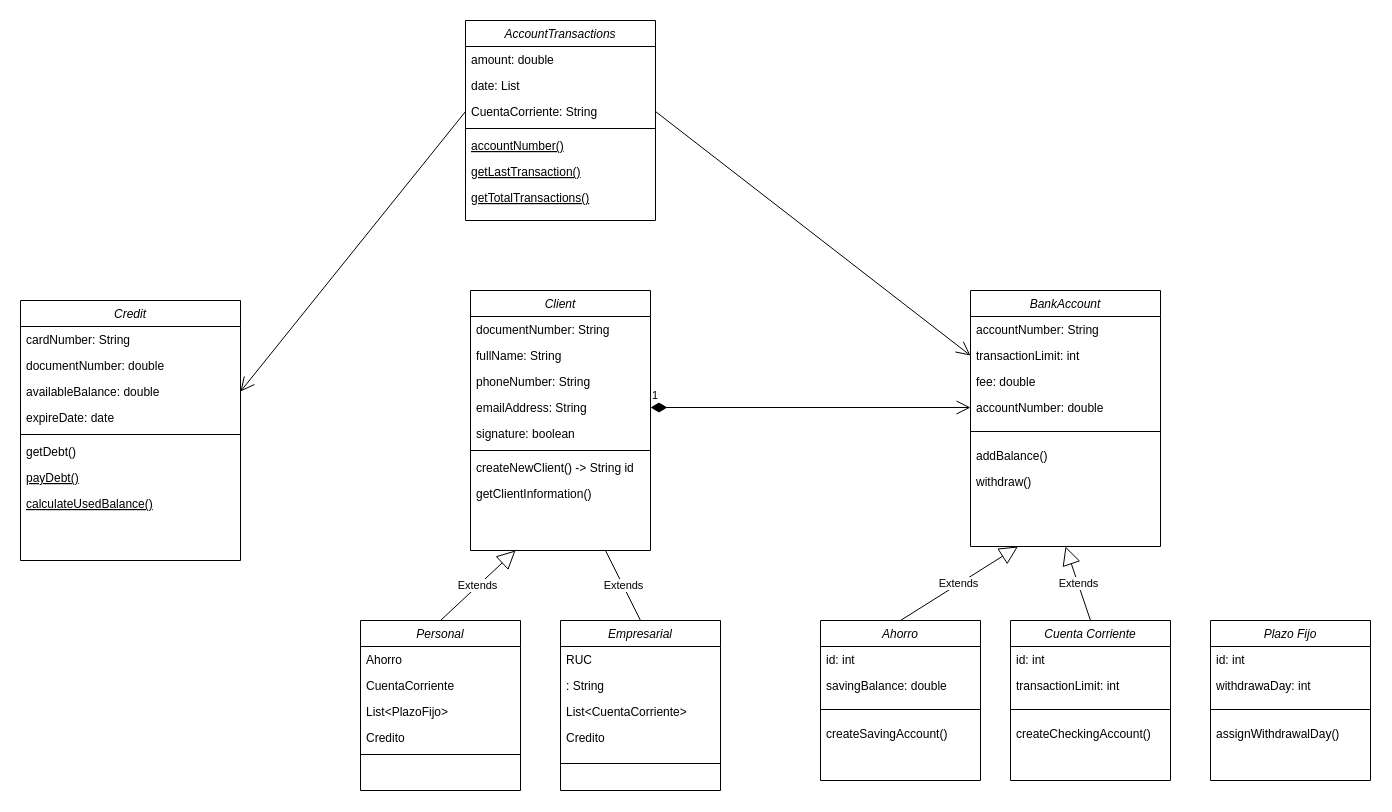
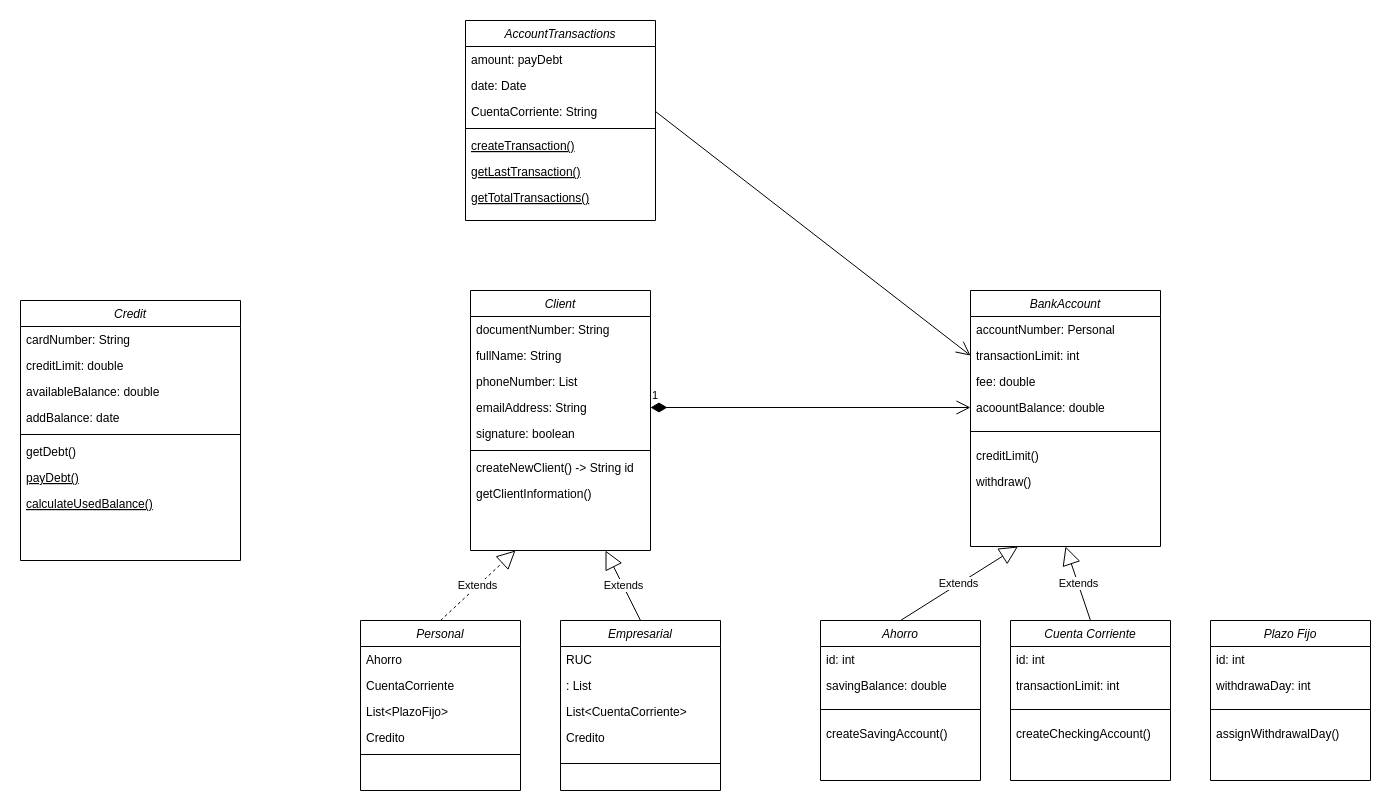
- <mxCell id="29" value="amount: double" style="text;align=left;verticalAlign=top;spacingLeft=4;spacingRight=4;overflow=hidden;rotatable=0;points=[[0,0.5],[1,0.5]];portConstraint=eastwest;" vertex="1" parent="28"><mxGeometry y="26" width="190" height="26" as="geometry" /></mxCell>
+ <mxCell id="29" value="amount: payDebt" style="text;align=left;verticalAlign=top;spacingLeft=4;spacingRight=4;overflow=hidden;rotatable=0;points=[[0,0.5],[1,0.5]];portConstraint=eastwest;" vertex="1" parent="28"><mxGeometry y="26" width="190" height="26" as="geometry" /></mxCell>
- <mxCell id="30" value="date: List" style="text;align=left;verticalAlign=top;spacingLeft=4;spacingRight=4;overflow=hidden;rotatable=0;points=[[0,0.5],[1,0.5]];portConstraint=eastwest;rounded=0;shadow=0;html=0;" vertex="1" parent="28"><mxGeometry y="52" width="190" height="26" as="geometry" /></mxCell>
+ <mxCell id="30" value="date: Date" style="text;align=left;verticalAlign=top;spacingLeft=4;spacingRight=4;overflow=hidden;rotatable=0;points=[[0,0.5],[1,0.5]];portConstraint=eastwest;rounded=0;shadow=0;html=0;" vertex="1" parent="28"><mxGeometry y="52" width="190" height="26" as="geometry" /></mxCell>
- <mxCell id="33" value="accountNumber()" style="text;align=left;verticalAlign=top;spacingLeft=4;spacingRight=4;overflow=hidden;rotatable=0;points=[[0,0.5],[1,0.5]];portConstraint=eastwest;fontStyle=4" vertex="1" parent="28"><mxGeometry y="112" width="190" height="26" as="geometry" /></mxCell>
+ <mxCell id="33" value="createTransaction()" style="text;align=left;verticalAlign=top;spacingLeft=4;spacingRight=4;overflow=hidden;rotatable=0;points=[[0,0.5],[1,0.5]];portConstraint=eastwest;fontStyle=4" vertex="1" parent="28"><mxGeometry y="112" width="190" height="26" as="geometry" /></mxCell>
- <mxCell id="68" value="" style="endArrow=open;endFill=1;endSize=12;html=1;rounded=0;entryX=1;entryY=0.5;entryDx=0;entryDy=0;exitX=0;exitY=0.5;exitDx=0;exitDy=0;" edge="1" parent="1" source="31" target="22"><mxGeometry width="160" relative="1" as="geometry"><mxPoint x="410" y="140" as="sourcePoint" /><mxPoint x="280" y="350" as="targetPoint" /></mxGeometry></mxCell>
- <mxCell id="12" value="accountNumber: String" style="text;align=left;verticalAlign=top;spacingLeft=4;spacingRight=4;overflow=hidden;rotatable=0;points=[[0,0.5],[1,0.5]];portConstraint=eastwest;" parent="11" vertex="1"><mxGeometry y="26" width="190" height="26" as="geometry" /></mxCell>
+ <mxCell id="12" value="accountNumber: Personal" style="text;align=left;verticalAlign=top;spacingLeft=4;spacingRight=4;overflow=hidden;rotatable=0;points=[[0,0.5],[1,0.5]];portConstraint=eastwest;" parent="11" vertex="1"><mxGeometry y="26" width="190" height="26" as="geometry" /></mxCell>
- <mxCell id="21" value="documentNumber: double" style="text;align=left;verticalAlign=top;spacingLeft=4;spacingRight=4;overflow=hidden;rotatable=0;points=[[0,0.5],[1,0.5]];portConstraint=eastwest;rounded=0;shadow=0;html=0;" vertex="1" parent="19"><mxGeometry y="52" width="220" height="26" as="geometry" /></mxCell>
+ <mxCell id="21" value="creditLimit: double" style="text;align=left;verticalAlign=top;spacingLeft=4;spacingRight=4;overflow=hidden;rotatable=0;points=[[0,0.5],[1,0.5]];portConstraint=eastwest;rounded=0;shadow=0;html=0;" vertex="1" parent="19"><mxGeometry y="52" width="220" height="26" as="geometry" /></mxCell>
- <mxCell id="5" value="phoneNumber: String" style="text;align=left;verticalAlign=top;spacingLeft=4;spacingRight=4;overflow=hidden;rotatable=0;points=[[0,0.5],[1,0.5]];portConstraint=eastwest;rounded=0;shadow=0;html=0;" vertex="1" parent="2"><mxGeometry y="78" width="180" height="26" as="geometry" /></mxCell>
+ <mxCell id="5" value="phoneNumber: List" style="text;align=left;verticalAlign=top;spacingLeft=4;spacingRight=4;overflow=hidden;rotatable=0;points=[[0,0.5],[1,0.5]];portConstraint=eastwest;rounded=0;shadow=0;html=0;" vertex="1" parent="2"><mxGeometry y="78" width="180" height="26" as="geometry" /></mxCell>
- <mxCell id="15" value="accountNumber: double" style="text;align=left;verticalAlign=top;spacingLeft=4;spacingRight=4;overflow=hidden;rotatable=0;points=[[0,0.5],[1,0.5]];portConstraint=eastwest;" parent="11" vertex="1"><mxGeometry y="104" width="190" height="26" as="geometry" /></mxCell>
+ <mxCell id="15" value="acoountBalance: double" style="text;align=left;verticalAlign=top;spacingLeft=4;spacingRight=4;overflow=hidden;rotatable=0;points=[[0,0.5],[1,0.5]];portConstraint=eastwest;" parent="11" vertex="1"><mxGeometry y="104" width="190" height="26" as="geometry" /></mxCell>
- <mxCell id="23" value="expireDate: date" style="text;align=left;verticalAlign=top;spacingLeft=4;spacingRight=4;overflow=hidden;rotatable=0;points=[[0,0.5],[1,0.5]];portConstraint=eastwest;fontStyle=0" vertex="1" parent="19"><mxGeometry y="104" width="220" height="26" as="geometry" /></mxCell>
+ <mxCell id="23" value="addBalance: date" style="text;align=left;verticalAlign=top;spacingLeft=4;spacingRight=4;overflow=hidden;rotatable=0;points=[[0,0.5],[1,0.5]];portConstraint=eastwest;fontStyle=0" vertex="1" parent="19"><mxGeometry y="104" width="220" height="26" as="geometry" /></mxCell>
- <mxCell id="17" value="addBalance()" style="text;align=left;verticalAlign=top;spacingLeft=4;spacingRight=4;overflow=hidden;rotatable=0;points=[[0,0.5],[1,0.5]];portConstraint=eastwest;" parent="11" vertex="1"><mxGeometry y="152" width="190" height="26" as="geometry" /></mxCell>
+ <mxCell id="17" value="creditLimit()" style="text;align=left;verticalAlign=top;spacingLeft=4;spacingRight=4;overflow=hidden;rotatable=0;points=[[0,0.5],[1,0.5]];portConstraint=eastwest;" parent="11" vertex="1"><mxGeometry y="152" width="190" height="26" as="geometry" /></mxCell>
- <mxCell id="48" value="Extends" style="endArrow=none;endSize=16;endFill=0;html=1;rounded=0;exitX=0.5;exitY=0;exitDx=0;exitDy=0;entryX=0.75;entryY=1;entryDx=0;entryDy=0;" edge="1" parent="1" source="42" target="2"><mxGeometry width="160" relative="1" as="geometry"><mxPoint x="700" y="510" as="sourcePoint" /><mxPoint x="860" y="510" as="targetPoint" /></mxGeometry></mxCell>
+ <mxCell id="48" value="Extends" style="endArrow=block;endSize=16;endFill=0;html=1;rounded=0;exitX=0.5;exitY=0;exitDx=0;exitDy=0;entryX=0.75;entryY=1;entryDx=0;entryDy=0;" edge="1" parent="1" source="42" target="2"><mxGeometry width="160" relative="1" as="geometry"><mxPoint x="700" y="510" as="sourcePoint" /><mxPoint x="860" y="510" as="targetPoint" /></mxGeometry></mxCell>
- <mxCell id="49" value="Extends" style="endArrow=block;endSize=16;endFill=0;html=1;rounded=0;exitX=0.5;exitY=0;exitDx=0;exitDy=0;entryX=0.25;entryY=1;entryDx=0;entryDy=0;" edge="1" parent="1" source="36" target="2"><mxGeometry width="160" relative="1" as="geometry"><mxPoint x="700" y="510" as="sourcePoint" /><mxPoint x="860" y="510" as="targetPoint" /></mxGeometry></mxCell>
+ <mxCell id="49" value="Extends" style="endArrow=block;endSize=16;endFill=0;html=1;rounded=0;exitX=0.5;exitY=0;exitDx=0;exitDy=0;entryX=0.25;entryY=1;entryDx=0;entryDy=0;dashed=1;" edge="1" parent="1" source="36" target="2"><mxGeometry width="160" relative="1" as="geometry"><mxPoint x="700" y="510" as="sourcePoint" /><mxPoint x="860" y="510" as="targetPoint" /></mxGeometry></mxCell>
- <mxCell id="44" value=": String" style="text;align=left;verticalAlign=top;spacingLeft=4;spacingRight=4;overflow=hidden;rotatable=0;points=[[0,0.5],[1,0.5]];portConstraint=eastwest;rounded=0;shadow=0;html=0;" vertex="1" parent="42"><mxGeometry y="52" width="160" height="26" as="geometry" /></mxCell>
+ <mxCell id="44" value=": List" style="text;align=left;verticalAlign=top;spacingLeft=4;spacingRight=4;overflow=hidden;rotatable=0;points=[[0,0.5],[1,0.5]];portConstraint=eastwest;rounded=0;shadow=0;html=0;" vertex="1" parent="42"><mxGeometry y="52" width="160" height="26" as="geometry" /></mxCell>
